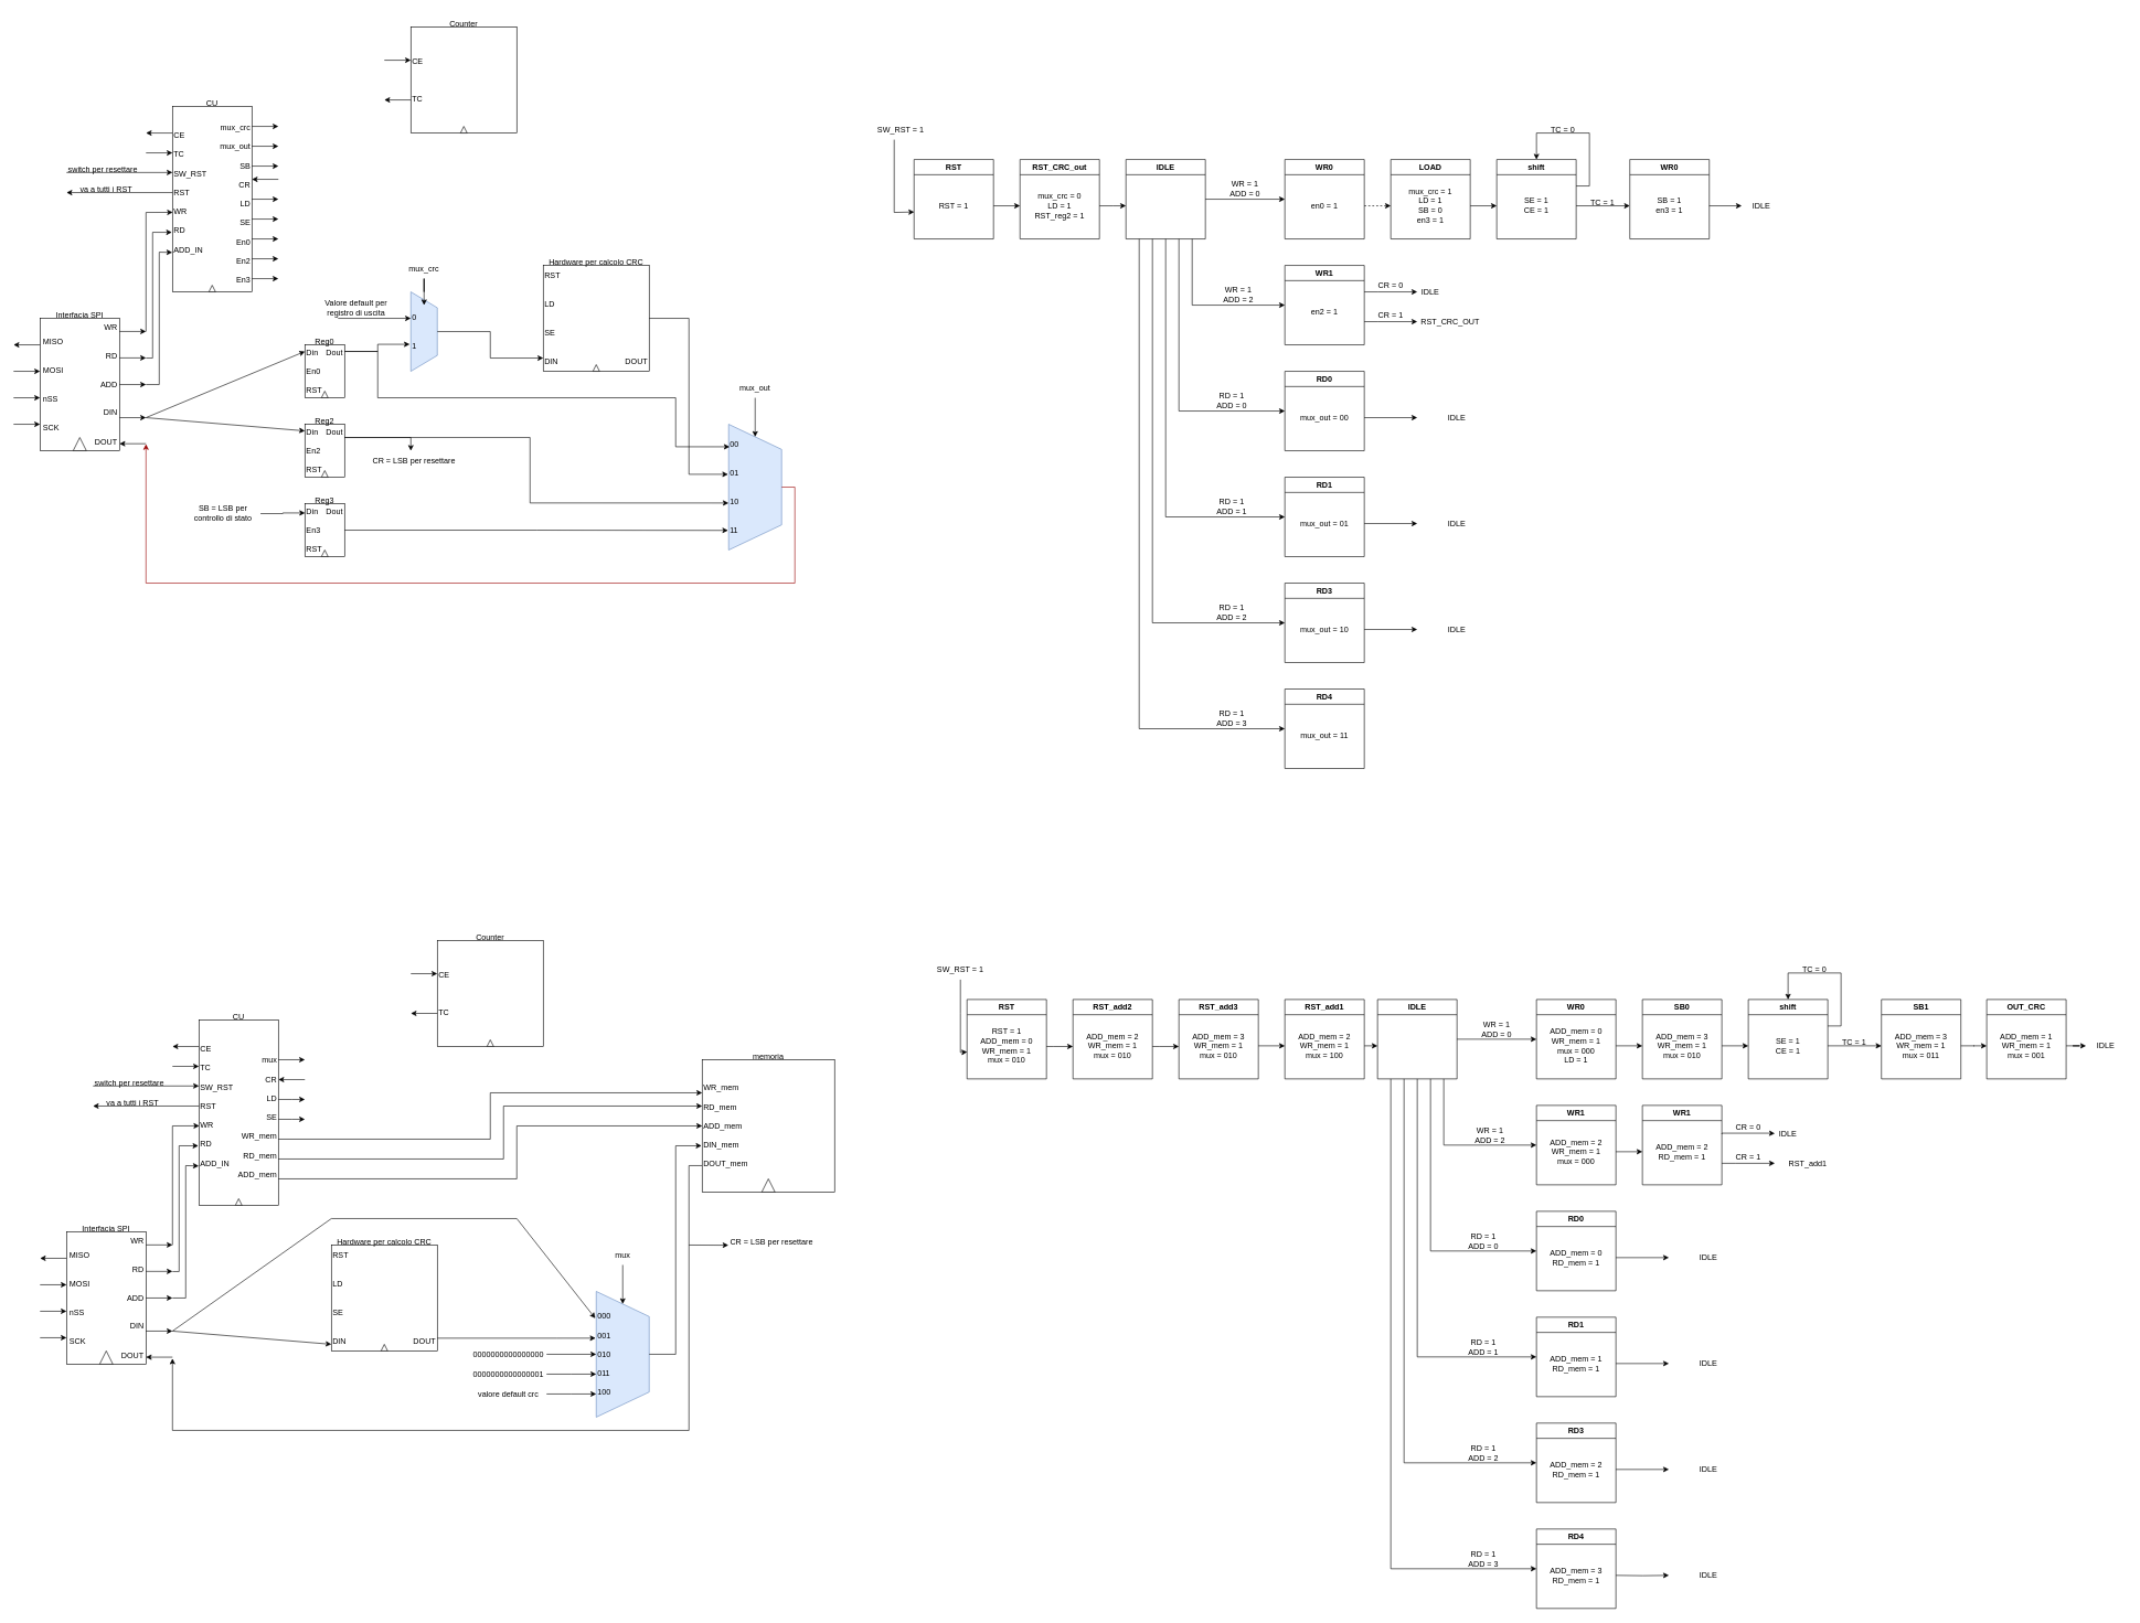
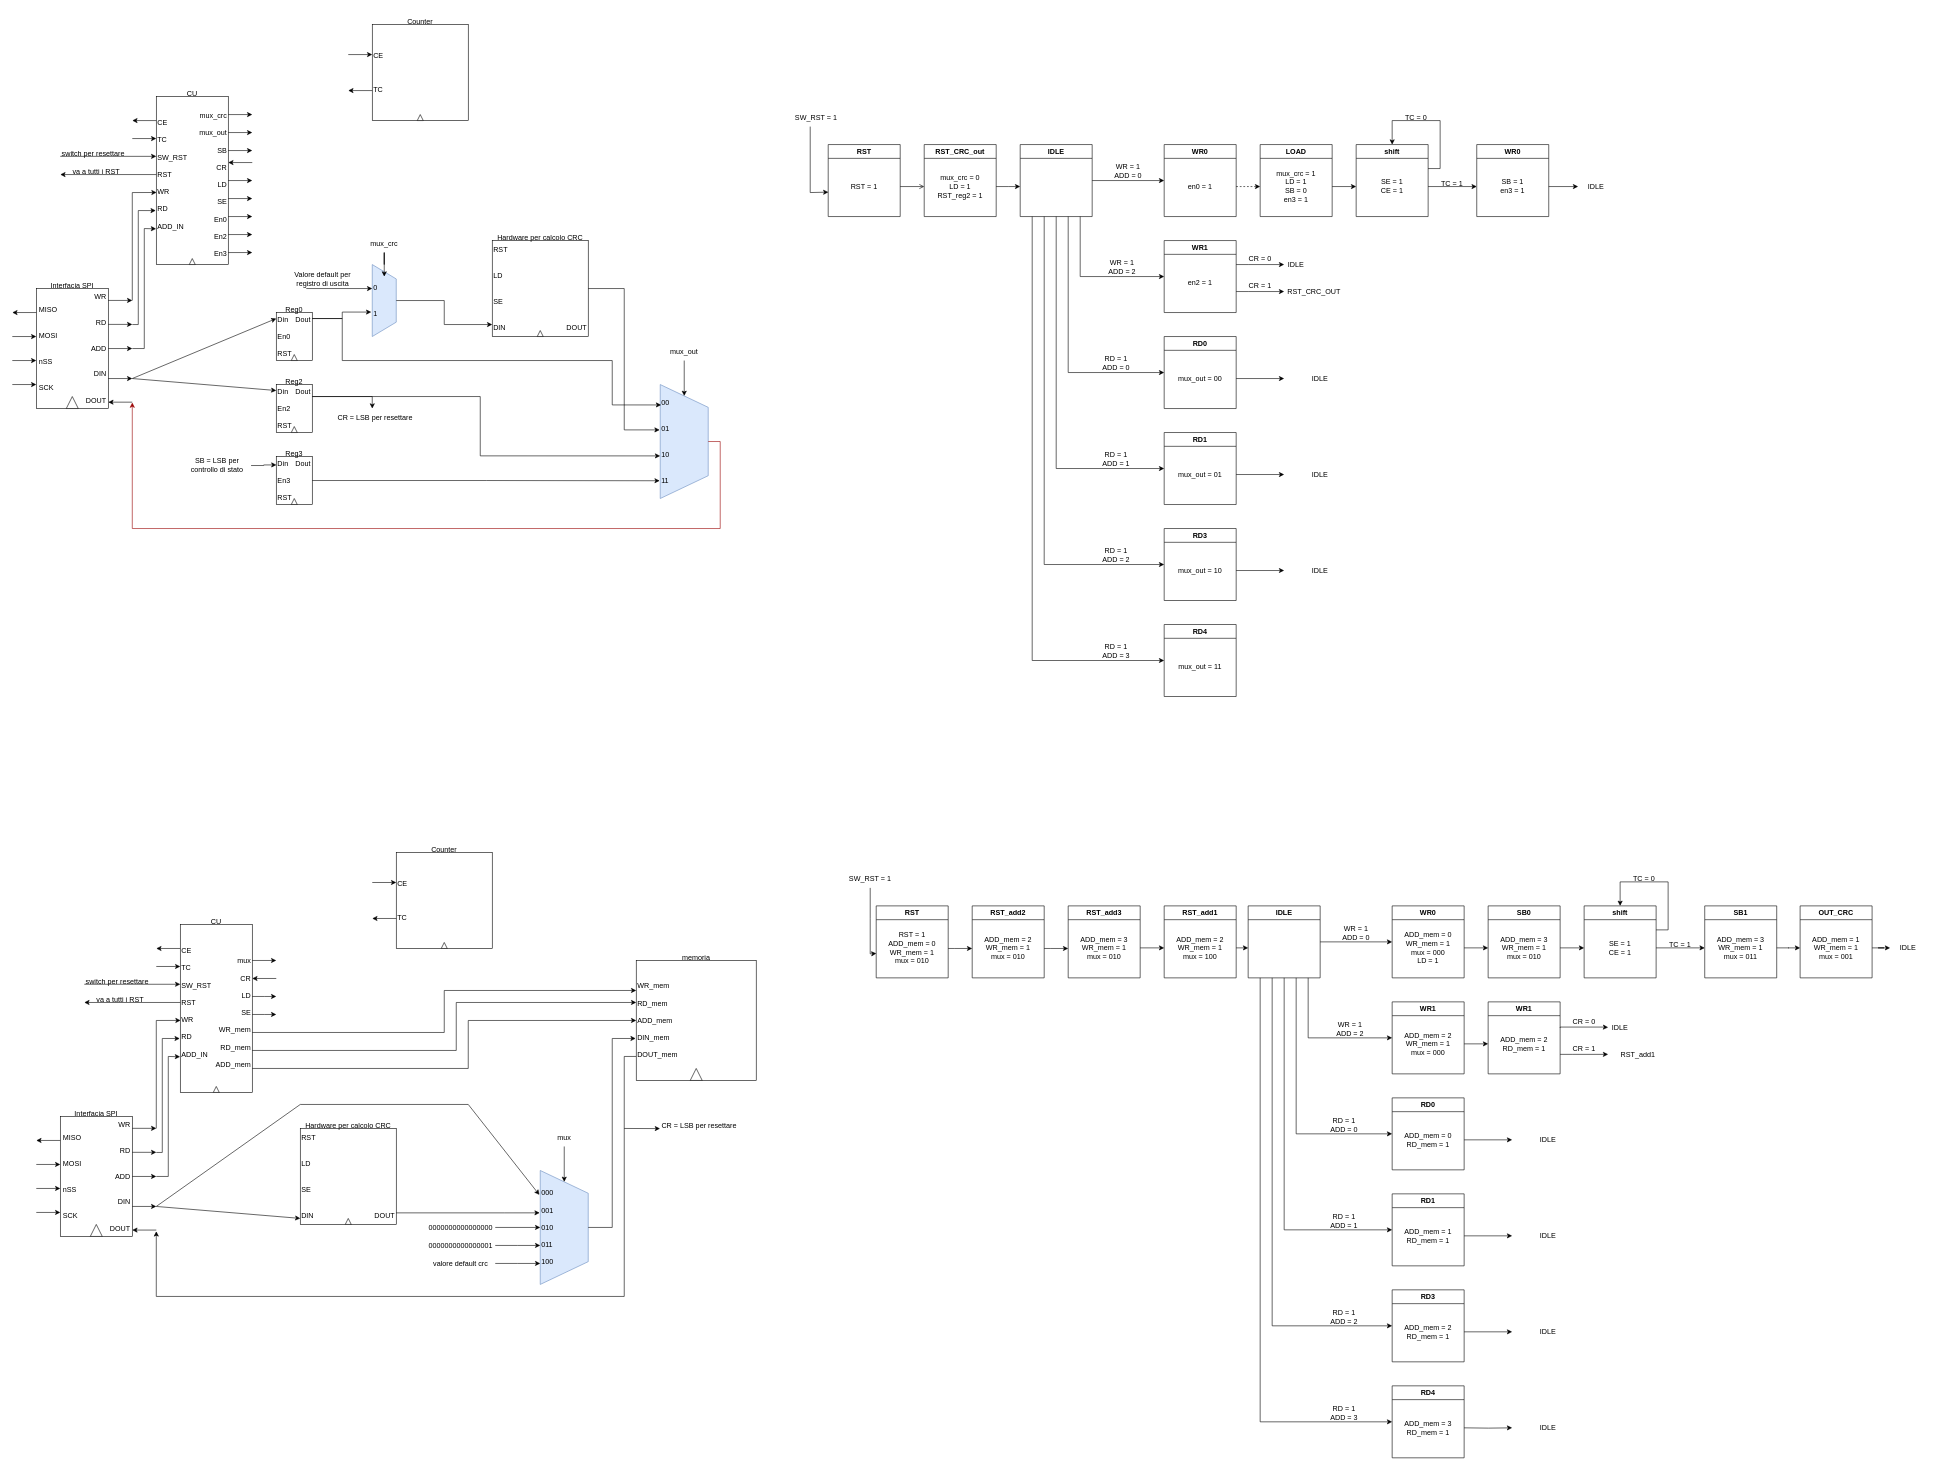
- <mxCell id="83" value="" style="edgeStyle=orthogonalEdgeStyle;rounded=0;orthogonalLoop=1;jettySize=auto;html=1;" edge="1" parent="1" source="78" target="82"><mxGeometry relative="1" as="geometry" /></mxCell>
+ <mxCell id="83" value="" style="edgeStyle=orthogonalEdgeStyle;rounded=0;orthogonalLoop=1;jettySize=auto;html=1;endArrow=open;" edge="1" parent="1" source="78" target="82"><mxGeometry relative="1" as="geometry" /></mxCell>
- <mxCell id="62" value="SB = LSB per controllo di stato" style="text;html=1;strokeColor=none;fillColor=none;align=center;verticalAlign=middle;whiteSpace=wrap;rounded=0;" vertex="1" parent="1"><mxGeometry x="280" y="760" width="113" height="30" as="geometry" /></mxCell>
+ <mxCell id="62" value="SB = LSB per controllo di stato" style="text;html=1;strokeColor=none;fillColor=none;align=center;verticalAlign=middle;whiteSpace=wrap;rounded=0;" vertex="1" parent="1"><mxGeometry x="305" y="760" width="113" height="30" as="geometry" /></mxCell>
